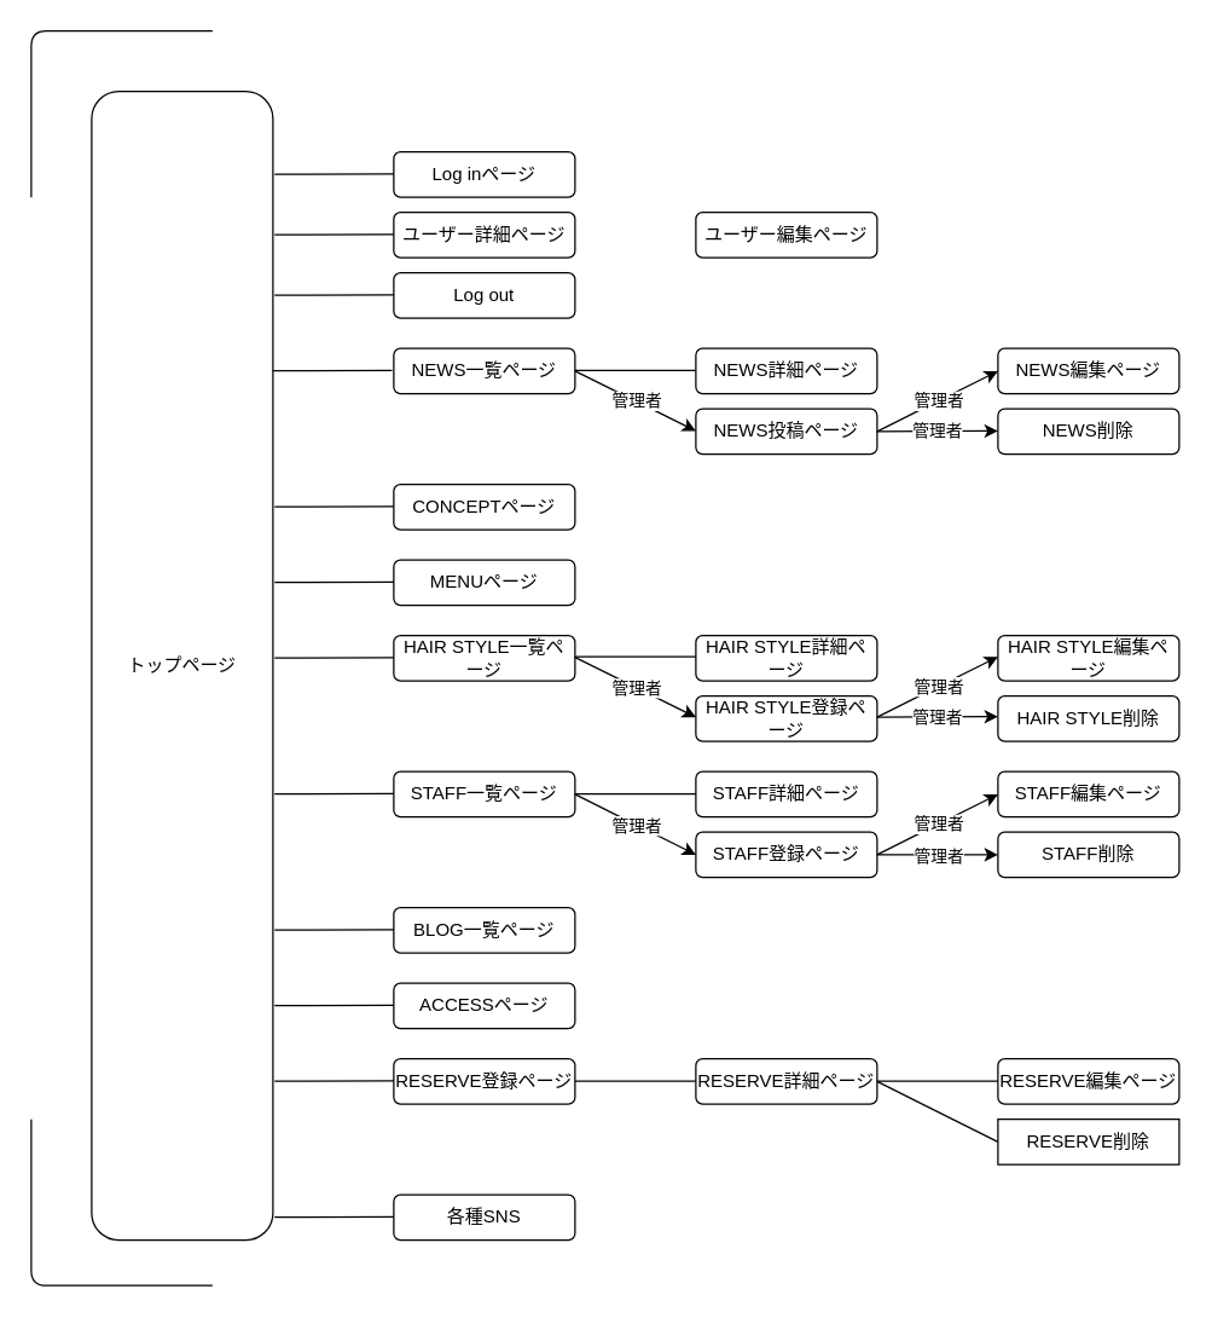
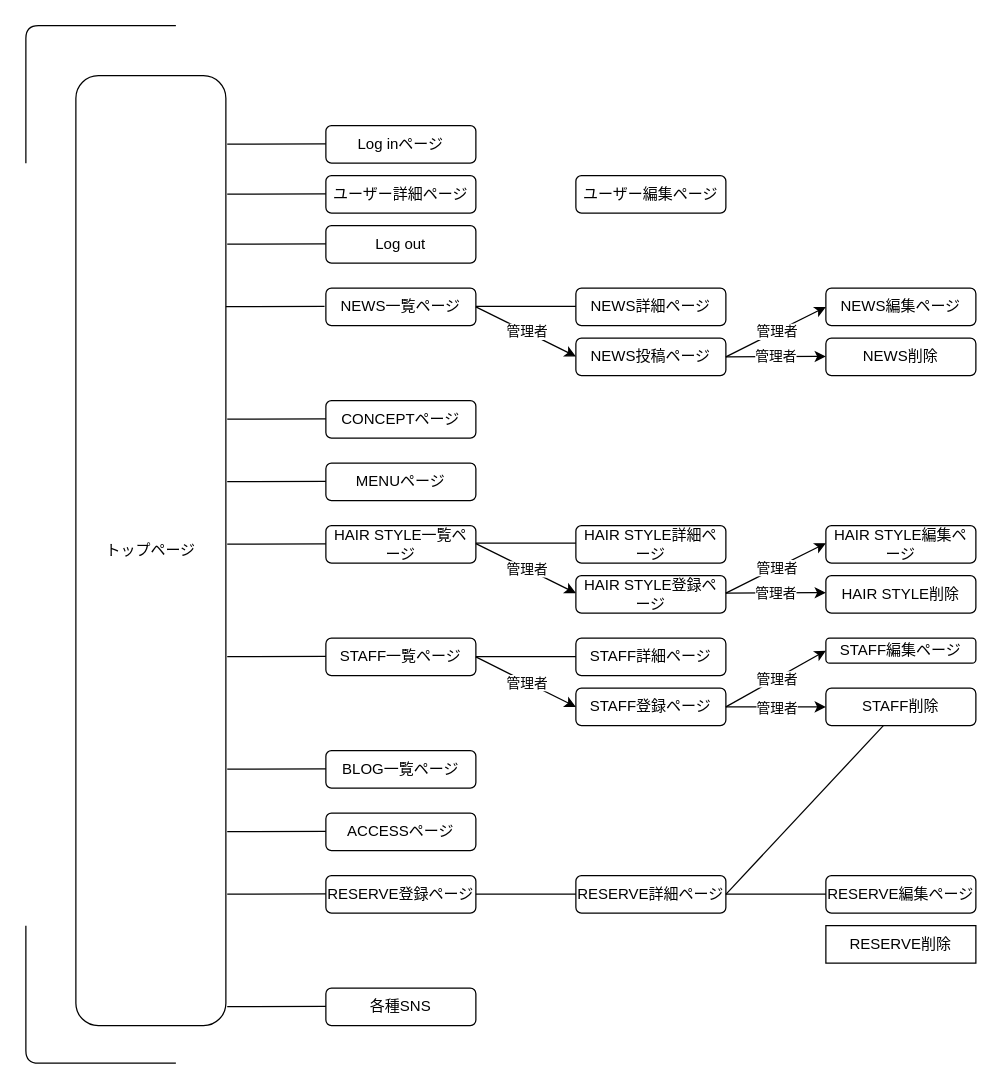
- <mxCell id="17" value="STAFF編集ページ" style="rounded=1;whiteSpace=wrap;html=1;" vertex="1" parent="1"><mxGeometry x="660" y="510" width="120" height="30" as="geometry" /></mxCell>
+ <mxCell id="17" value="STAFF編集ページ" style="rounded=1;whiteSpace=wrap;html=1;" vertex="1" parent="1"><mxGeometry x="660" y="510" width="120" height="20" as="geometry" /></mxCell>
- <mxCell id="68" value="" style="endArrow=none;html=1;exitX=1;exitY=0.5;exitDx=0;exitDy=0;entryX=0;entryY=0.5;entryDx=0;entryDy=0;" edge="1" parent="1" source="23" target="25"><mxGeometry width="50" height="50" relative="1" as="geometry"><mxPoint x="590" y="724.78" as="sourcePoint" /><mxPoint x="670" y="724.78" as="targetPoint" /></mxGeometry></mxCell>
+ <mxCell id="68" value="" style="endArrow=none;html=1;exitX=1;exitY=0.5;exitDx=0;exitDy=0;" edge="1" parent="1" source="23" target="18"><mxGeometry width="50" height="50" relative="1" as="geometry"><mxPoint x="590" y="724.78" as="sourcePoint" /><mxPoint x="670" y="724.78" as="targetPoint" /></mxGeometry></mxCell>
